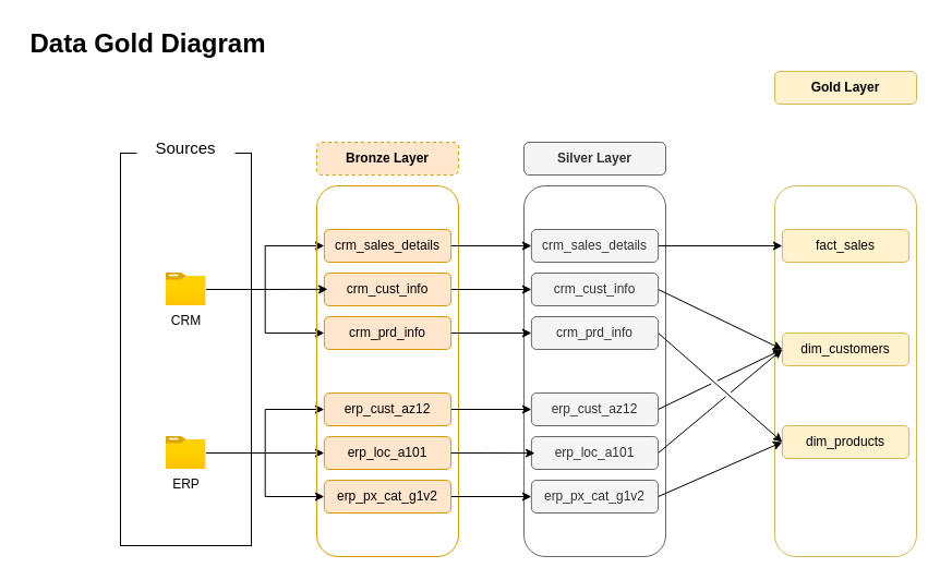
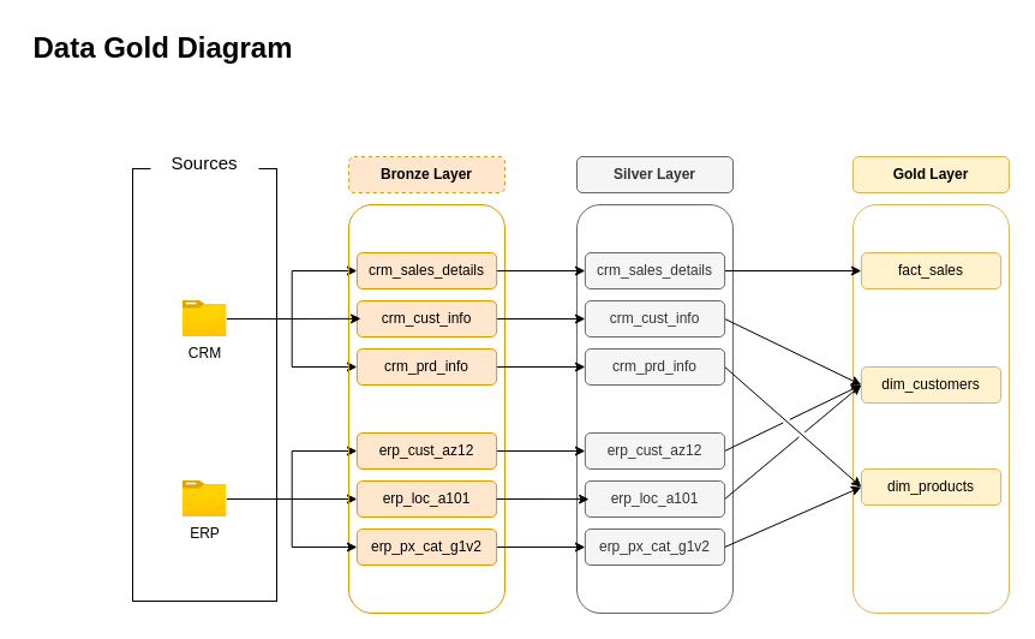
- <mxCell id="16" value="&lt;b&gt;Gold Layer&lt;/b&gt;" style="rounded=1;whiteSpace=wrap;html=1;fillColor=#fff2cc;strokeColor=#d6b656;" vertex="1" parent="1"><mxGeometry x="710" y="65" width="130" height="30" as="geometry" /></mxCell>
+ <mxCell id="16" value="&lt;b&gt;Gold Layer&lt;/b&gt;" style="rounded=1;whiteSpace=wrap;html=1;fillColor=#fff2cc;strokeColor=#d6b656;" vertex="1" parent="1"><mxGeometry x="710" y="130" width="130" height="30" as="geometry" /></mxCell>
